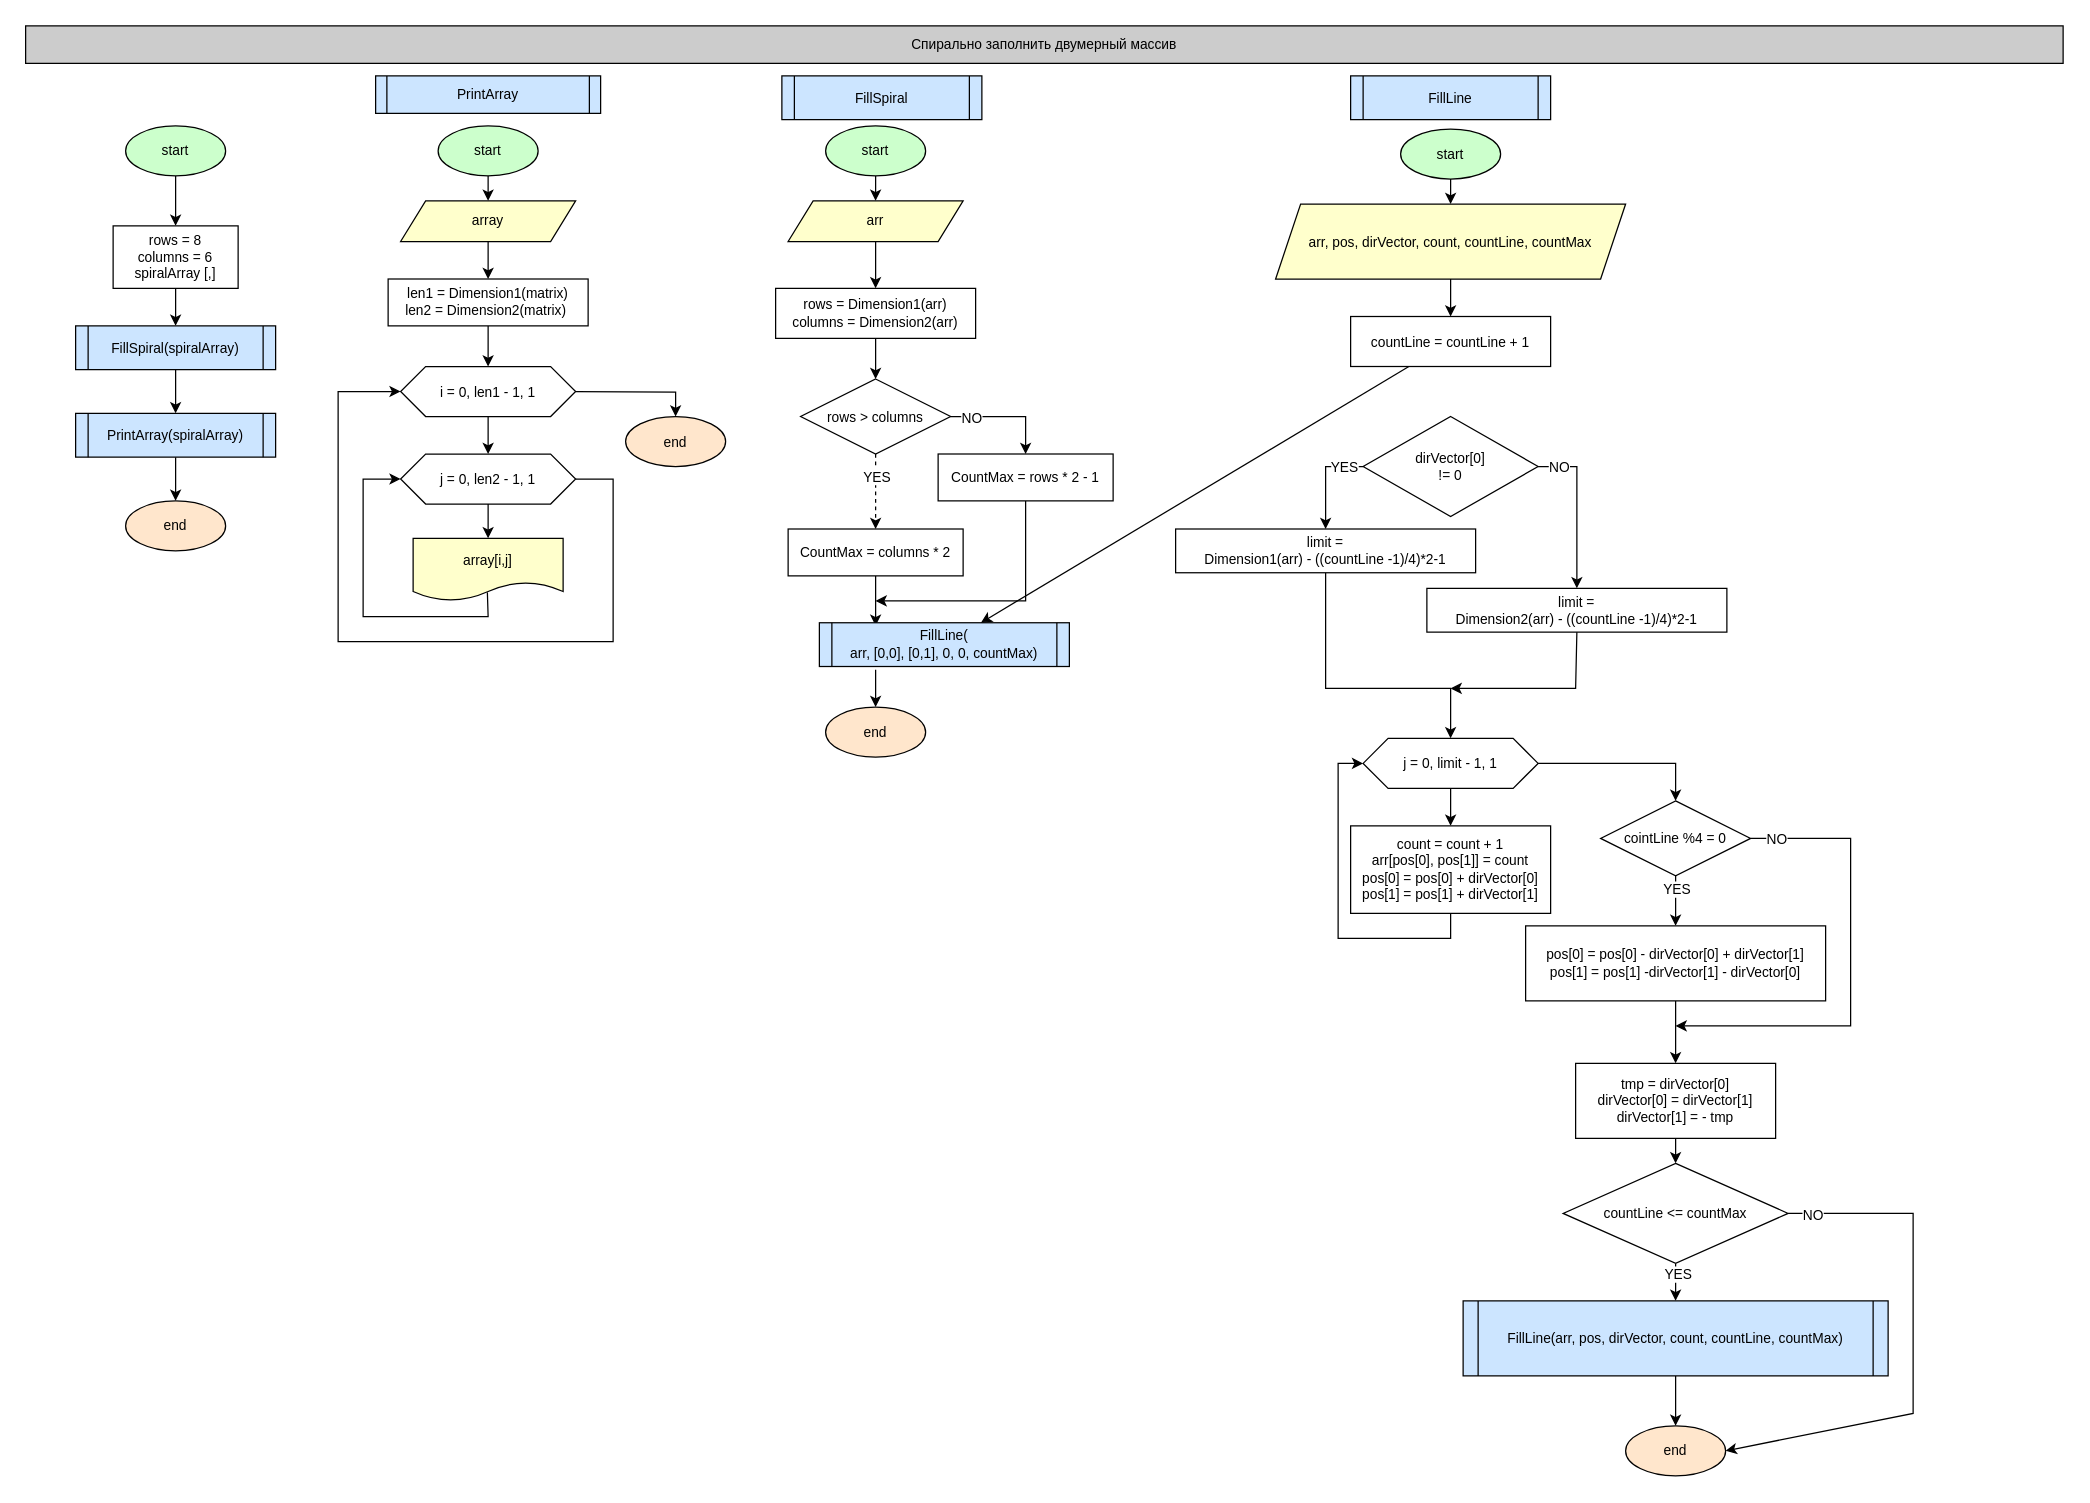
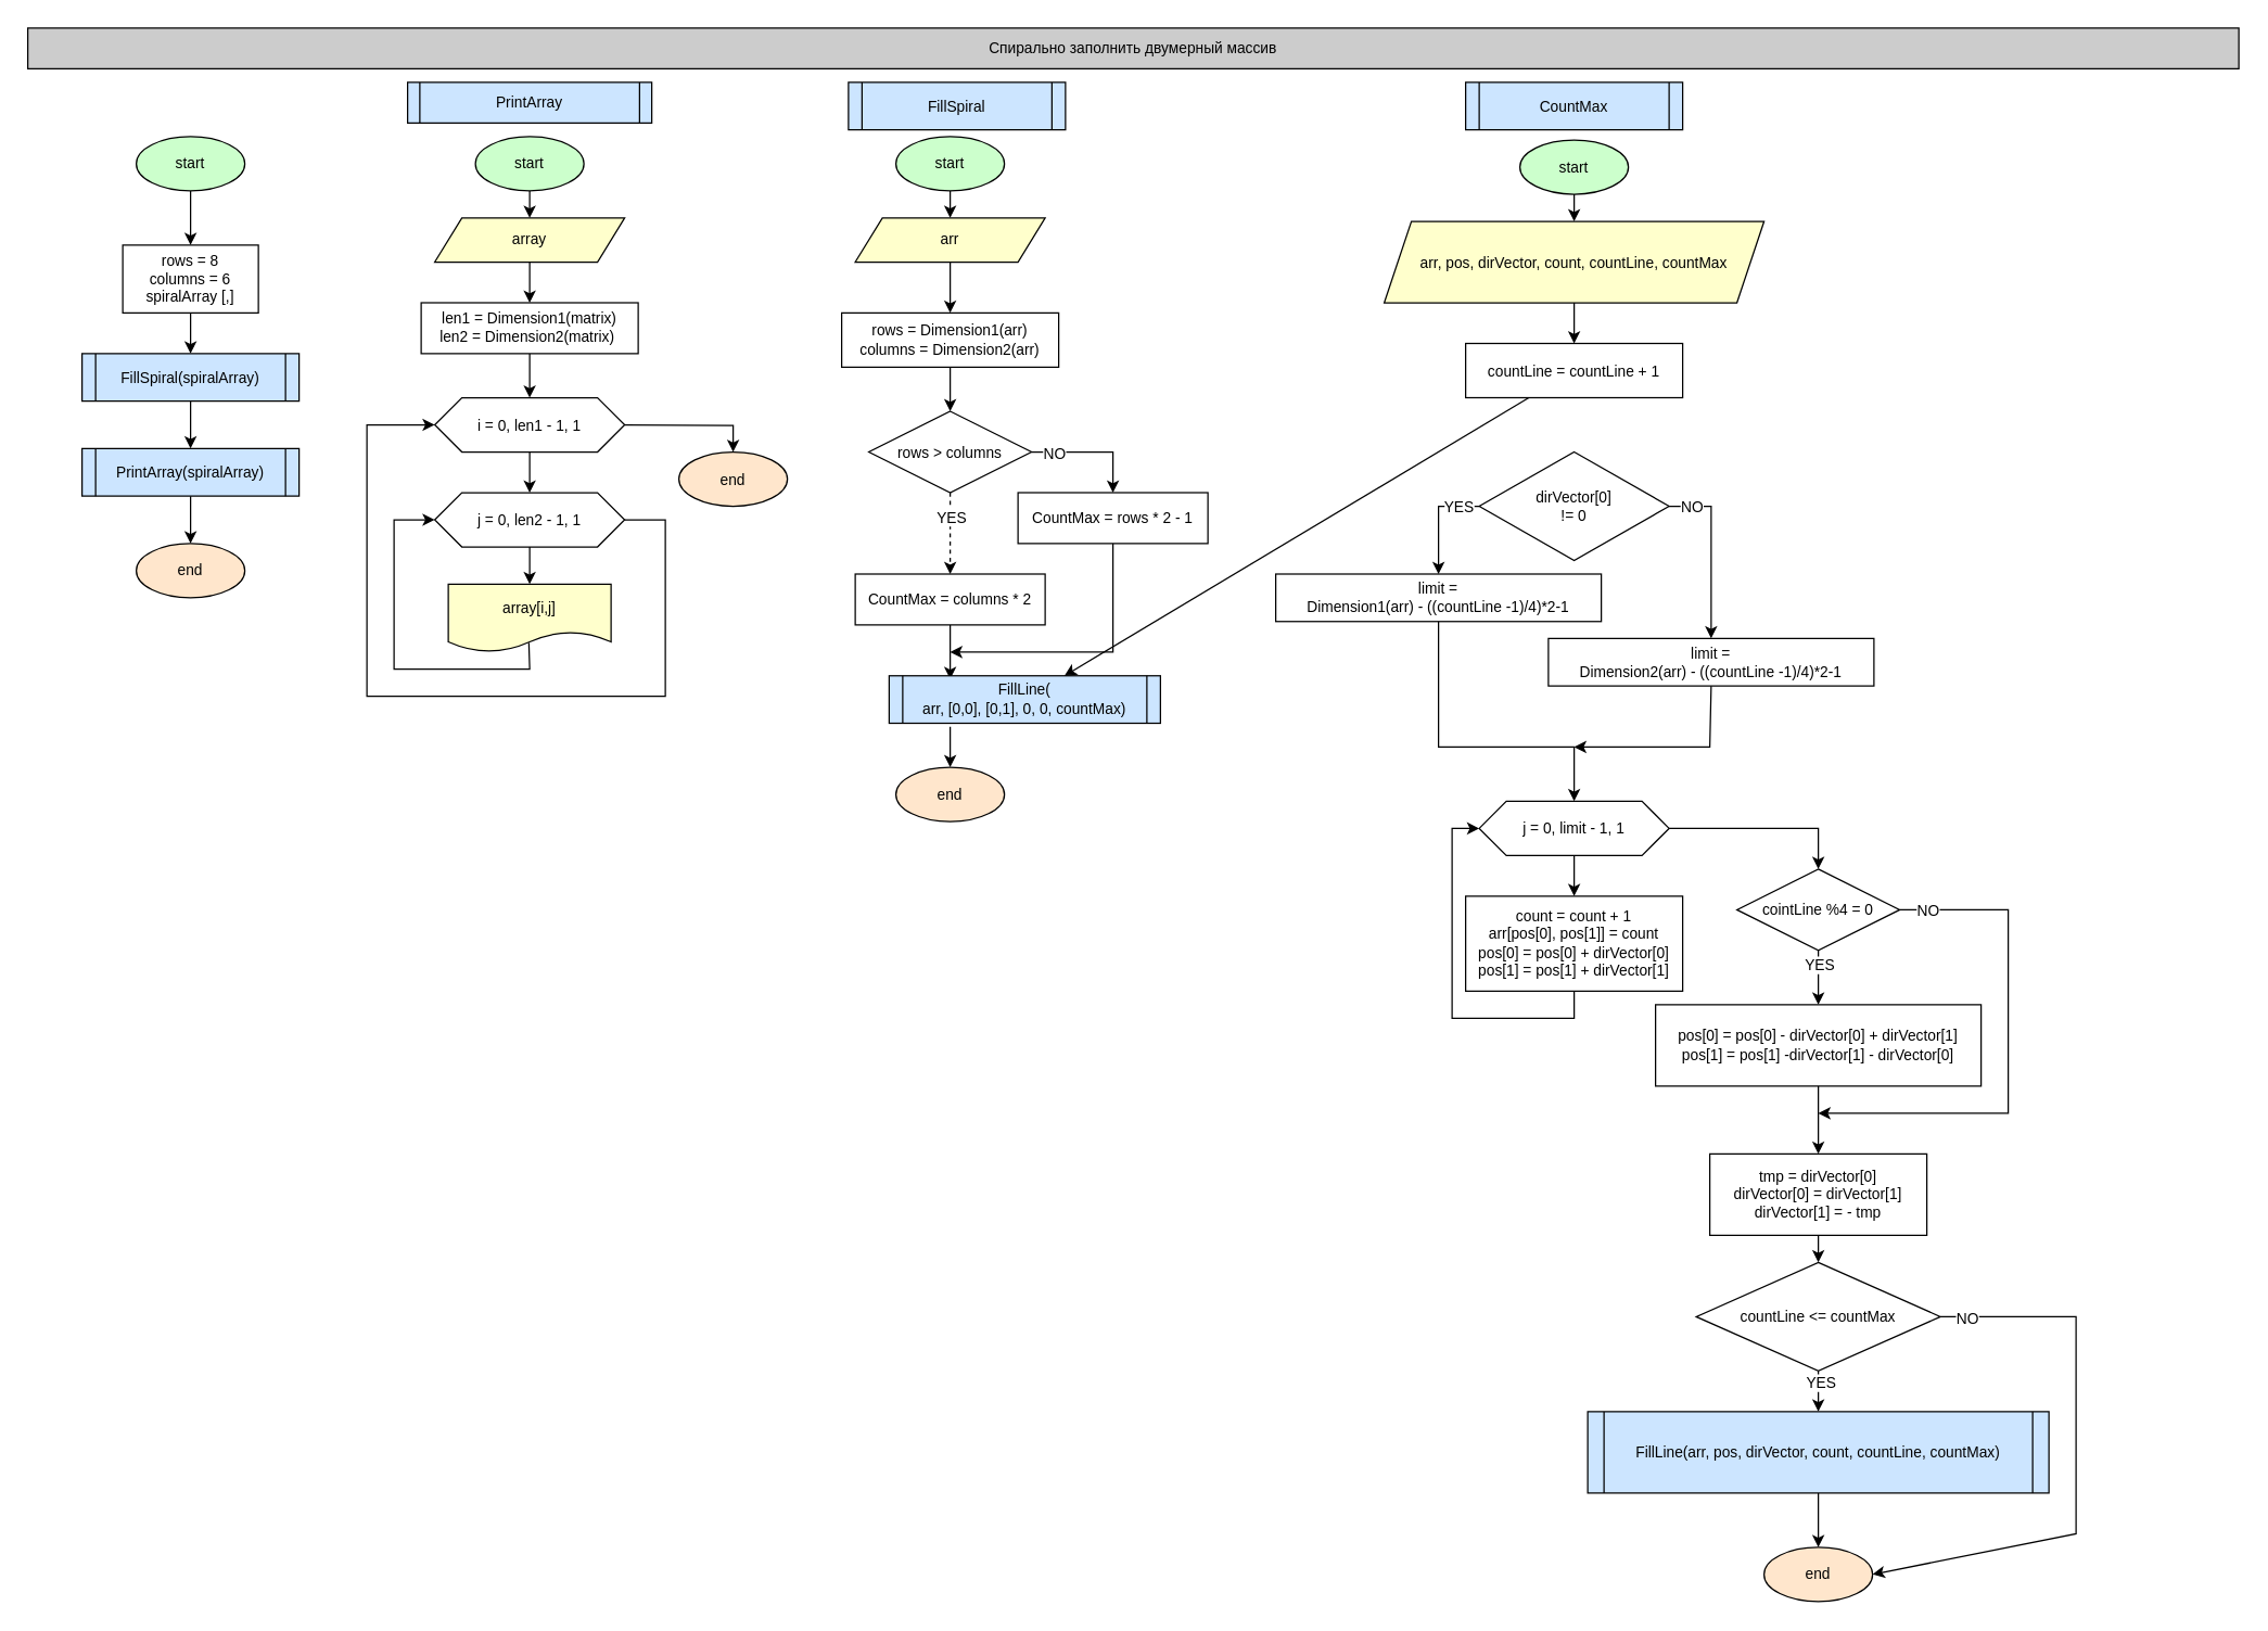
- <mxCell id="48" value="FillLine" style="shape=process;whiteSpace=wrap;html=1;backgroundOutline=1;size=0.062;fillColor=#CCE5FF;fontSize=11;strokeColor=#000000;fontColor=#000000;rounded=0;labelBackgroundColor=none;endArrow=classic;" vertex="1" parent="1"><mxGeometry x="1080" y="60" width="160" height="35" as="geometry" /></mxCell>
+ <mxCell id="48" value="CountMax" style="shape=process;whiteSpace=wrap;html=1;backgroundOutline=1;size=0.062;fillColor=#CCE5FF;fontSize=11;strokeColor=#000000;fontColor=#000000;rounded=0;labelBackgroundColor=none;endArrow=classic;" vertex="1" parent="1"><mxGeometry x="1080" y="60" width="160" height="35" as="geometry" /></mxCell>
